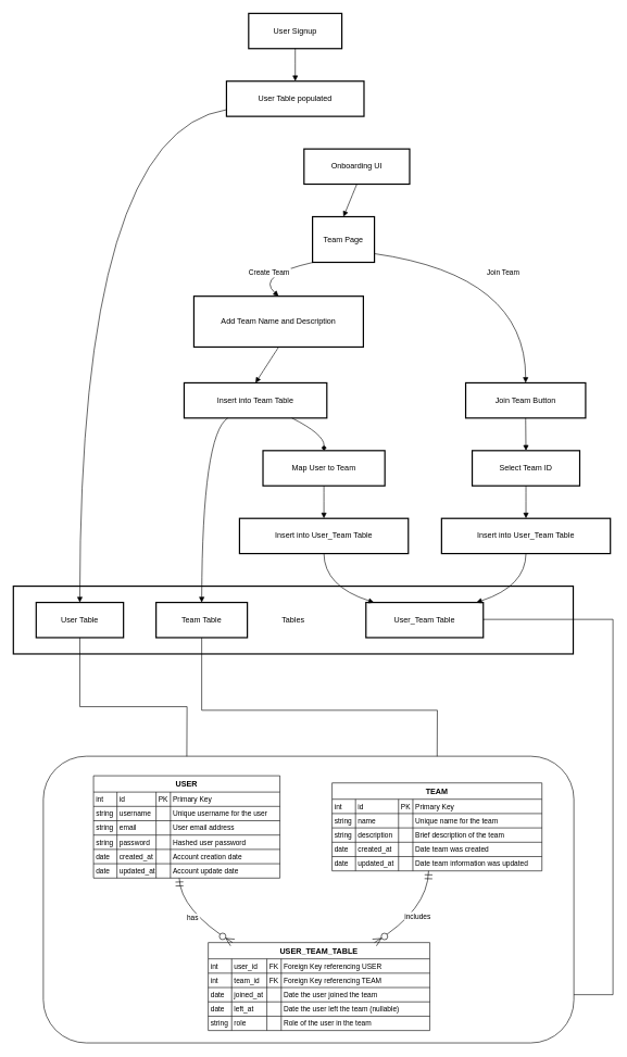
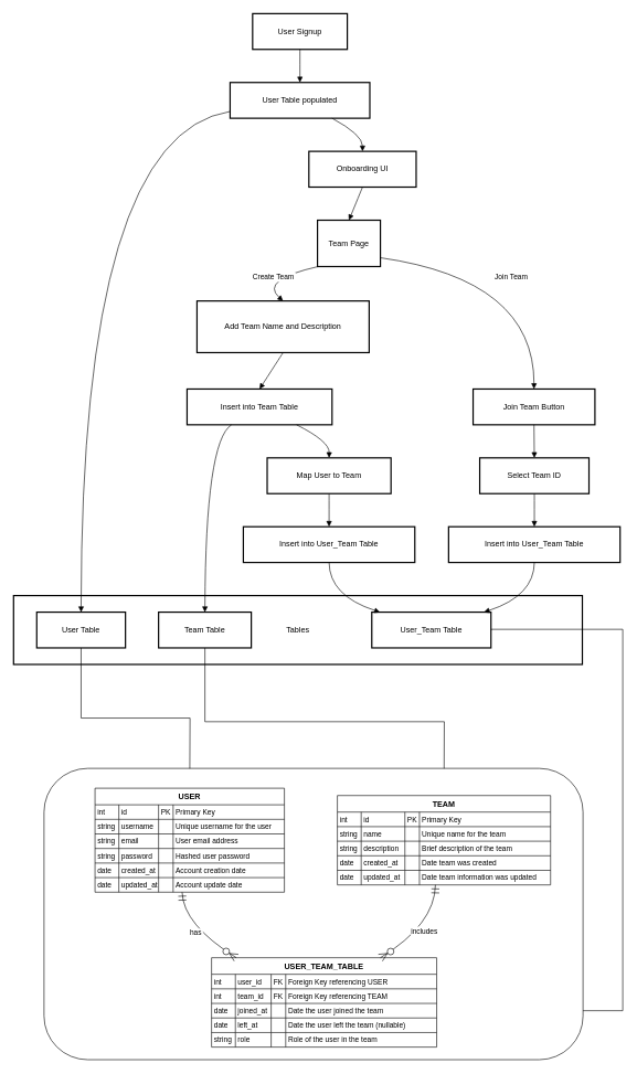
+ <mxCell id="21" value="" style="curved=1;startArrow=none;endArrow=block;exitX=0.73;exitY=1;entryX=0.5;entryY=0;rounded=0;" edge="1" parent="1" source="4" target="5"><mxGeometry relative="1" as="geometry"><Array as="points"><mxPoint x="547" y="203" /></Array></mxGeometry></mxCell>
- <mxCell id="25" value="" style="curved=1;startArrow=none;endArrow=diamond;exitX=0.75;exitY=0.99;entryX=0.5;entryY=-0.01;rounded=0;" edge="1" parent="1" source="8" target="9"><mxGeometry relative="1" as="geometry"><Array as="points"><mxPoint x="497" y="666" /></Array></mxGeometry></mxCell>
+ <mxCell id="25" value="" style="curved=1;startArrow=none;endArrow=block;exitX=0.75;exitY=0.99;entryX=0.5;entryY=-0.01;rounded=0;" edge="1" parent="1" source="8" target="9"><mxGeometry relative="1" as="geometry"><Array as="points"><mxPoint x="497" y="666" /></Array></mxGeometry></mxCell>
